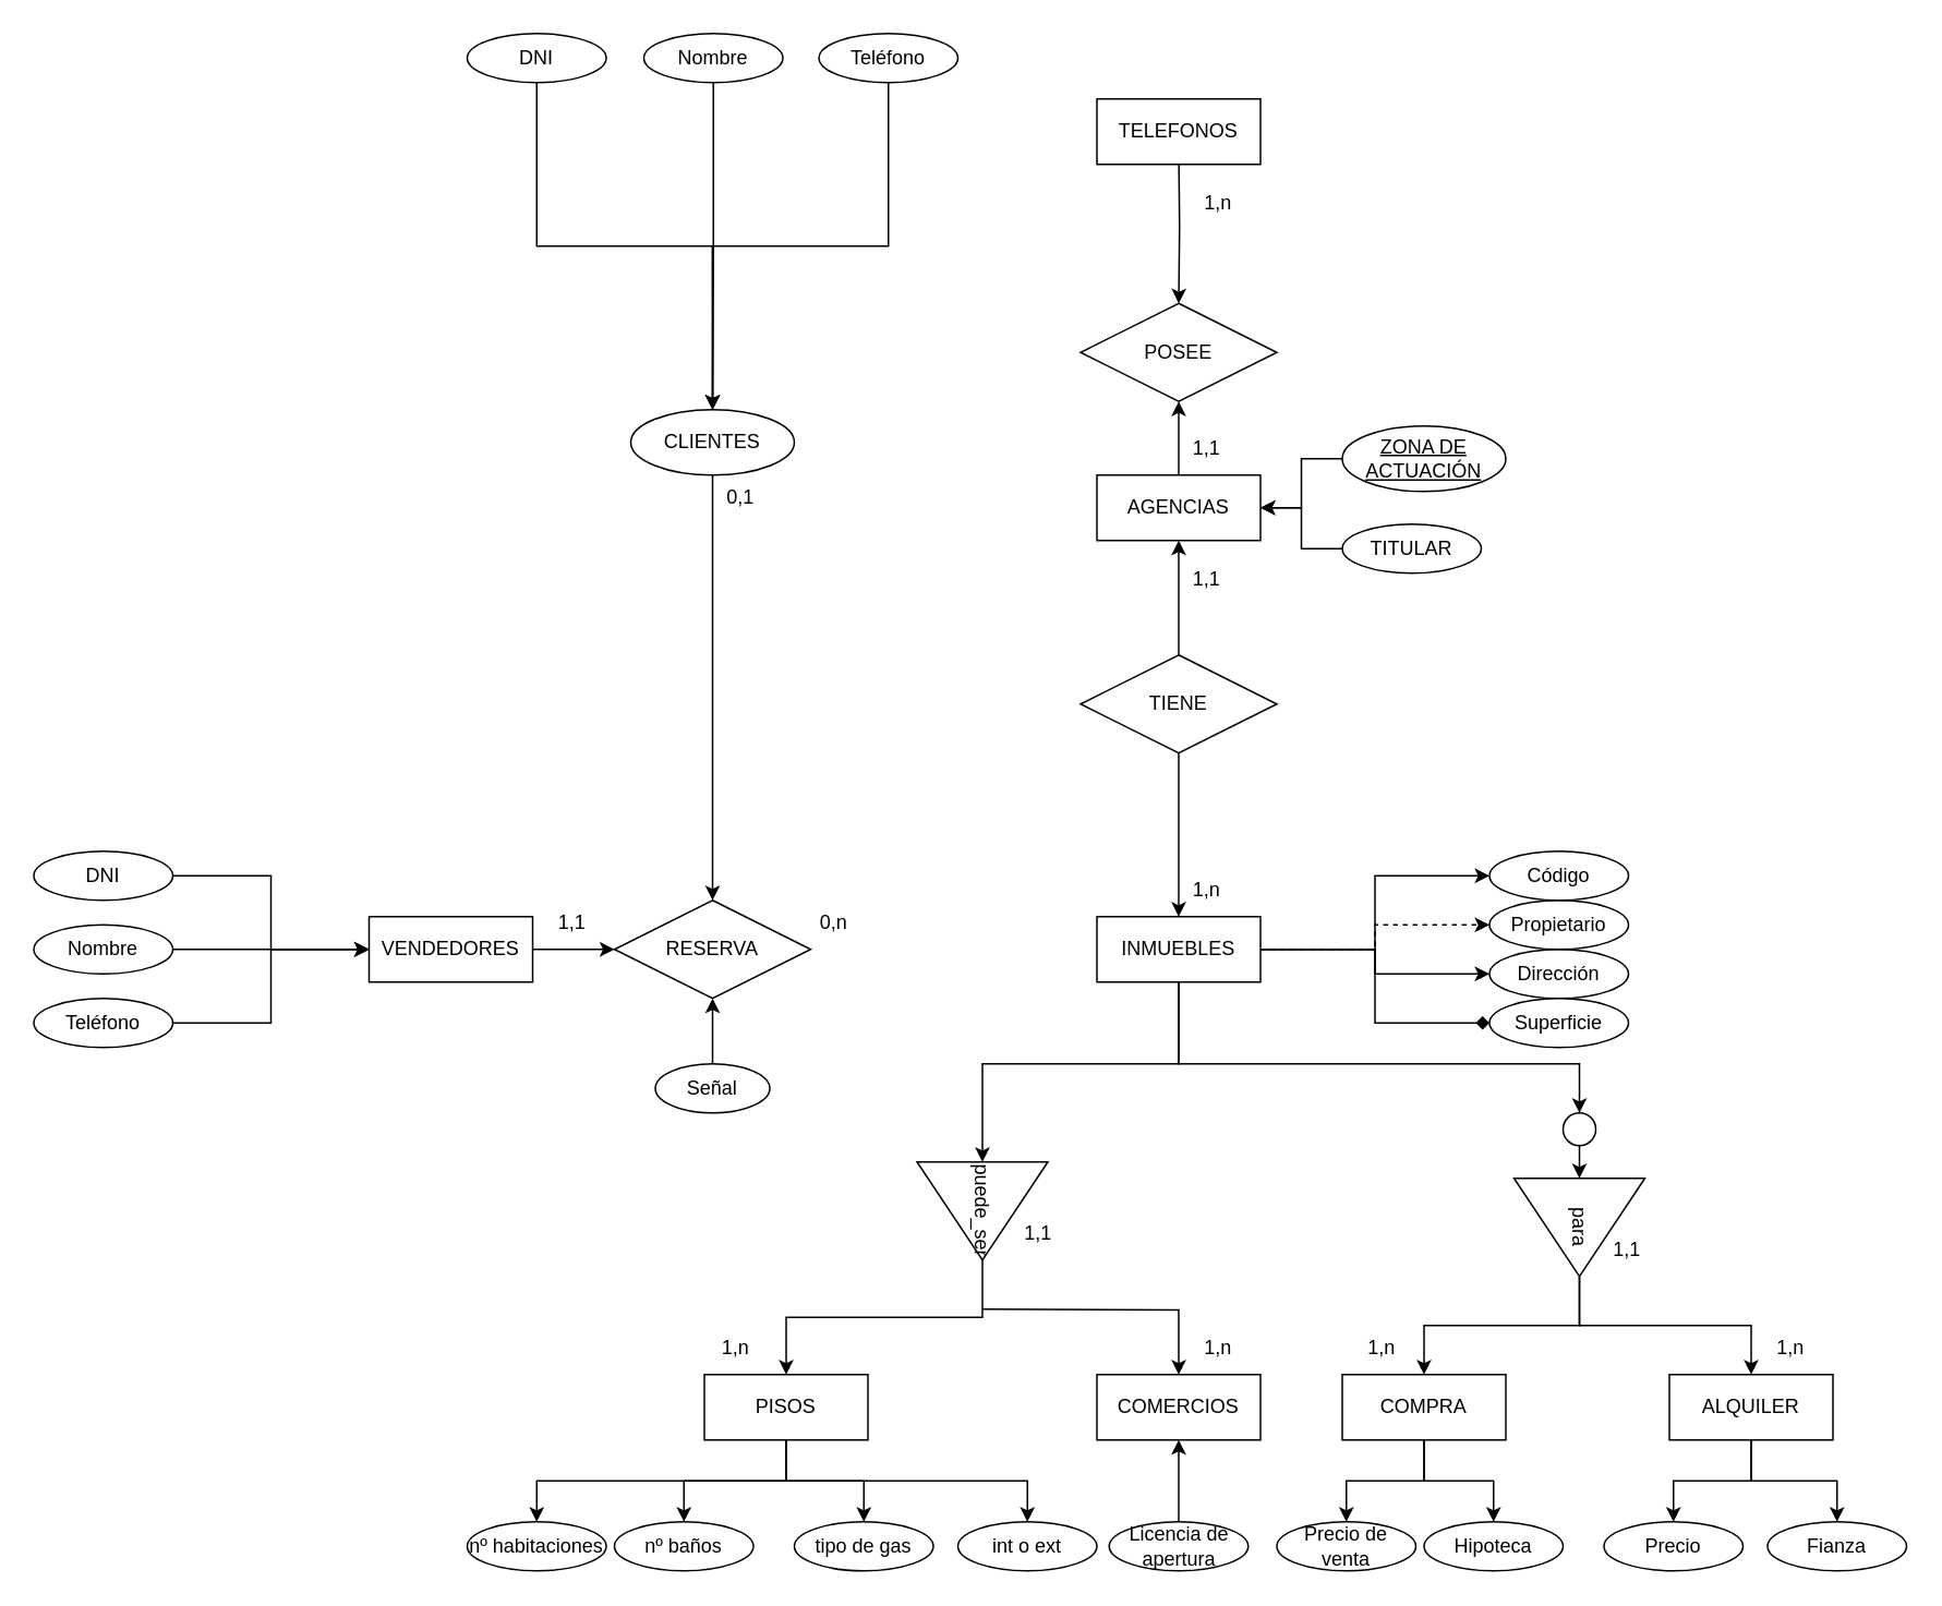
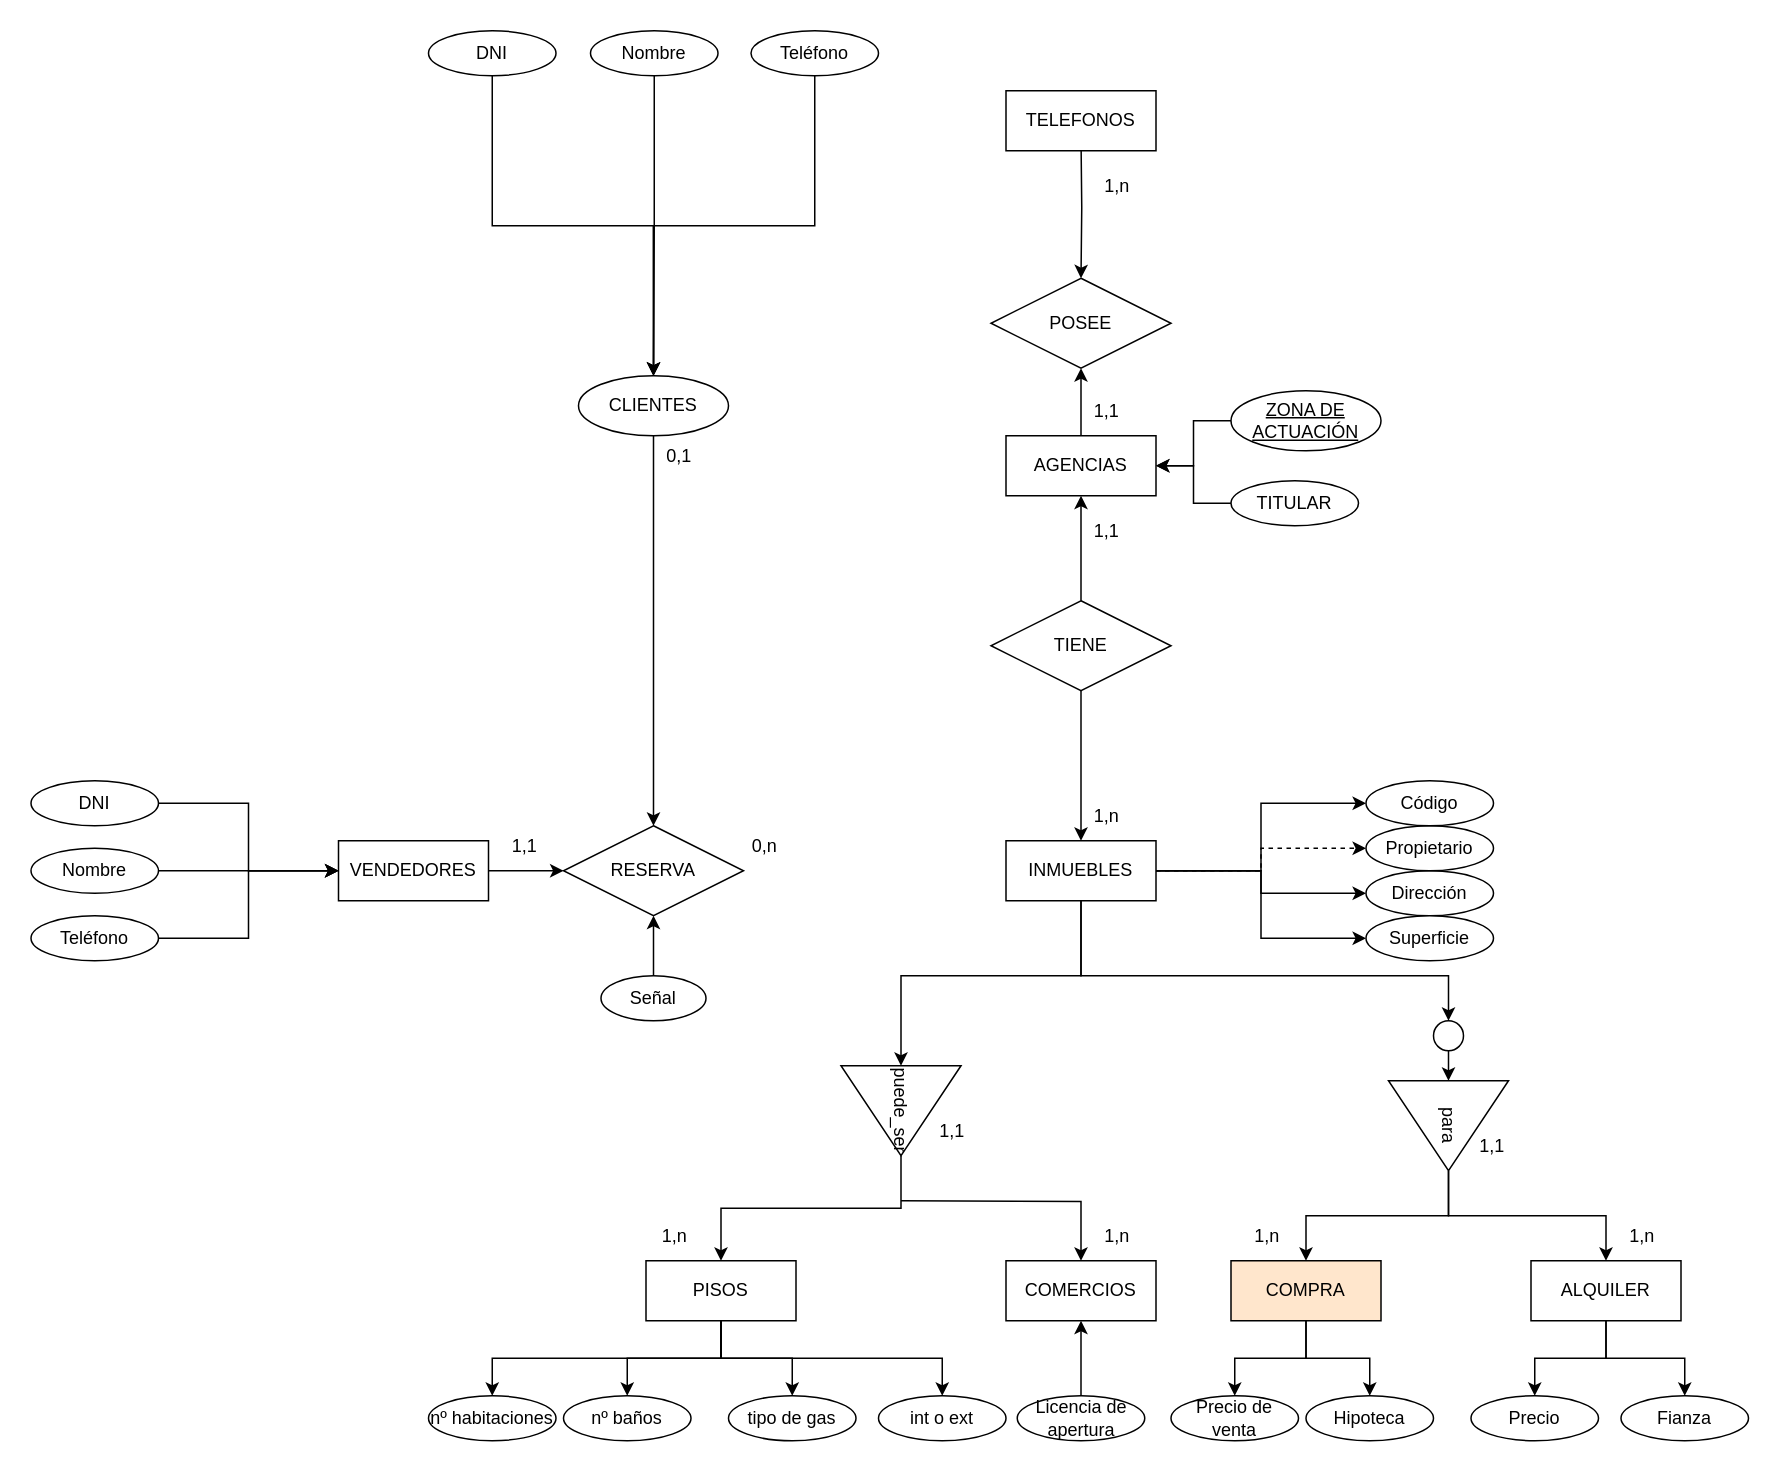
- <mxCell id="11" style="edgeStyle=orthogonalEdgeStyle;rounded=0;orthogonalLoop=1;jettySize=auto;html=1;exitX=1;exitY=0.5;exitDx=0;exitDy=0;entryX=0;entryY=0.5;entryDx=0;entryDy=0;endArrow=diamond;" edge="1" parent="1" source="14" target="60"><mxGeometry relative="1" as="geometry" /></mxCell>
+ <mxCell id="11" style="edgeStyle=orthogonalEdgeStyle;rounded=0;orthogonalLoop=1;jettySize=auto;html=1;exitX=1;exitY=0.5;exitDx=0;exitDy=0;entryX=0;entryY=0.5;entryDx=0;entryDy=0;" edge="1" parent="1" source="14" target="60"><mxGeometry relative="1" as="geometry" /></mxCell>
- <mxCell id="63" value="COMPRA" style="whiteSpace=wrap;html=1;align=center;" vertex="1" parent="1"><mxGeometry x="820" y="840" width="100" height="40" as="geometry" /></mxCell>
+ <mxCell id="63" value="COMPRA" style="whiteSpace=wrap;html=1;align=center;fillColor=#ffe6cc;" vertex="1" parent="1"><mxGeometry x="820" y="840" width="100" height="40" as="geometry" /></mxCell>
